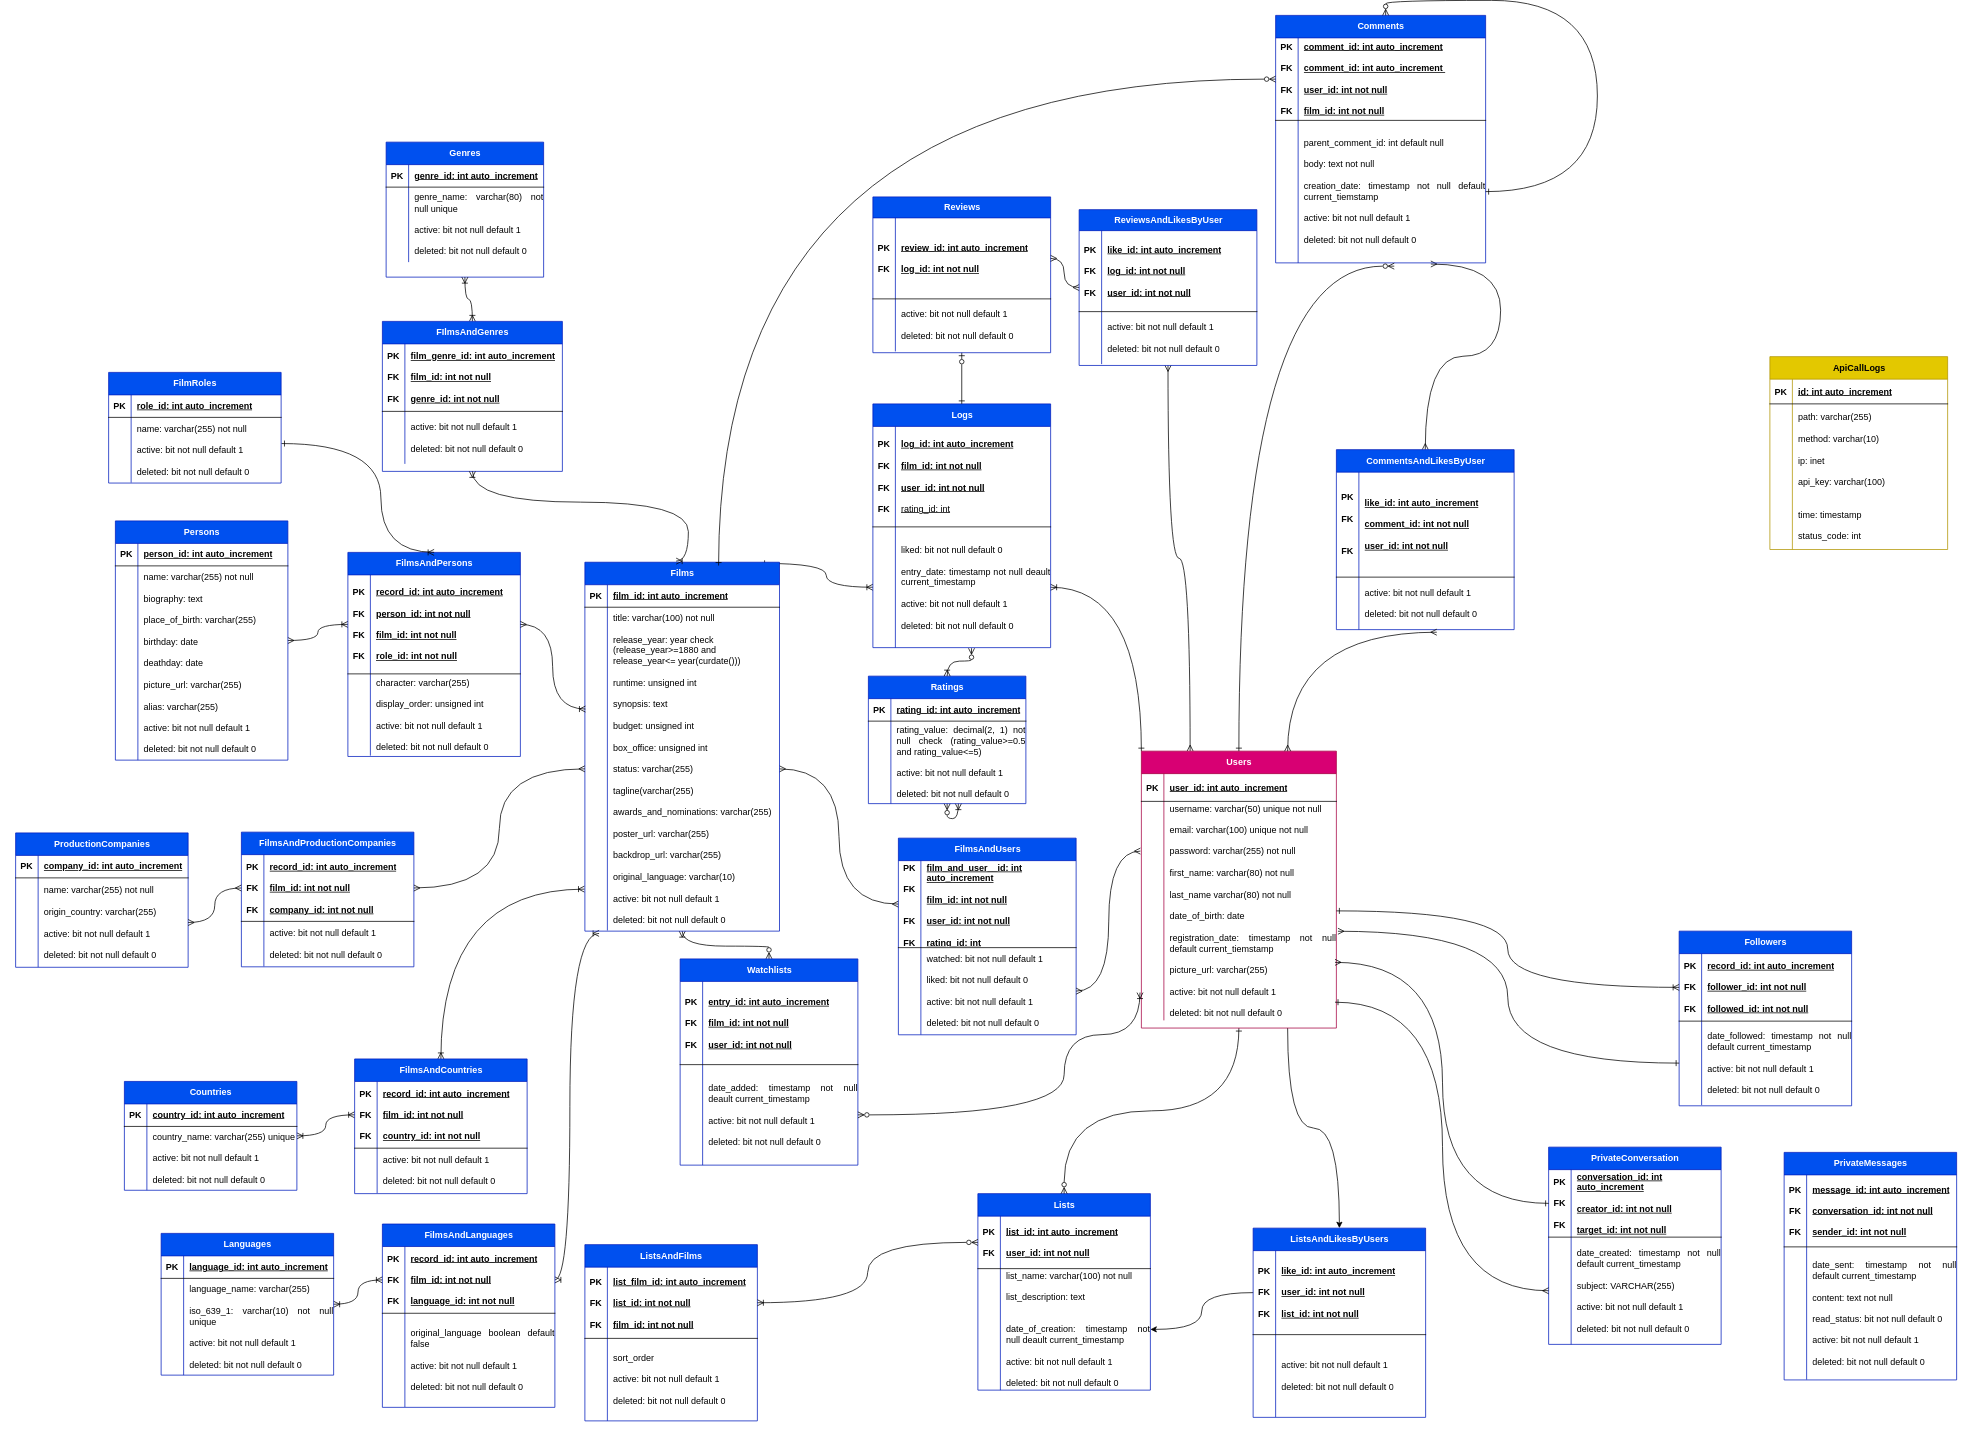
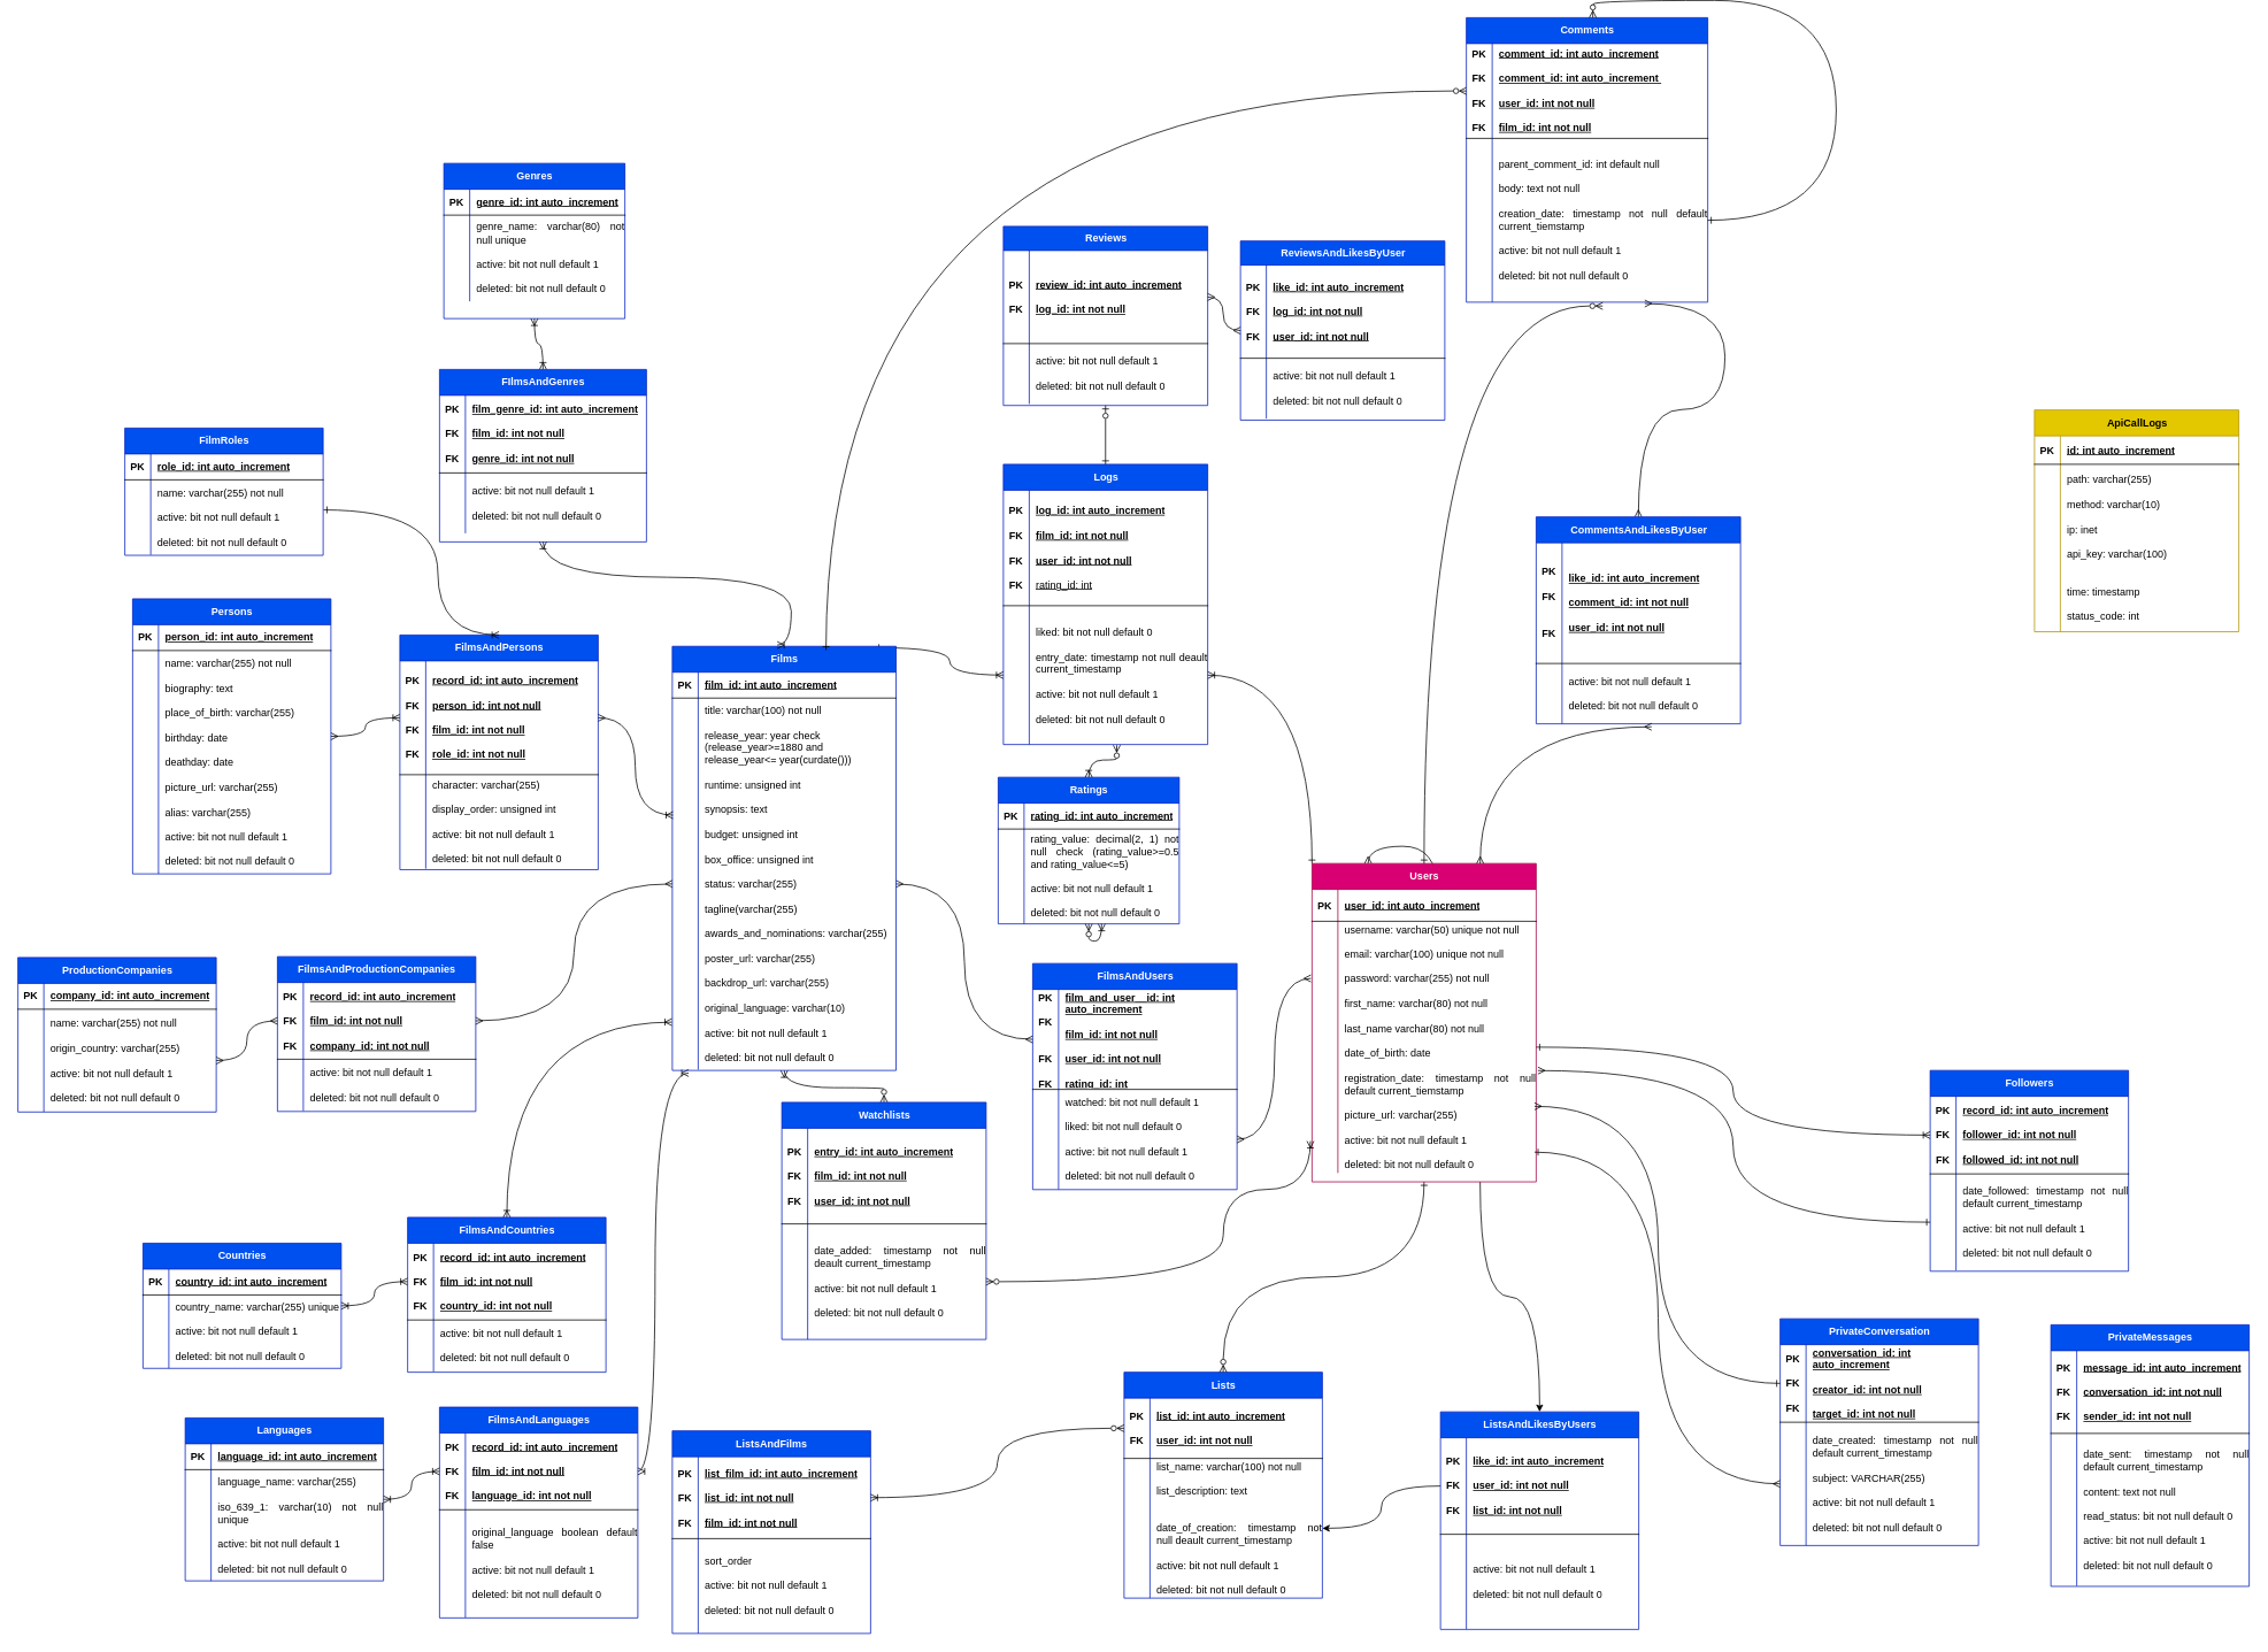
- <mxCell id="65" style="edgeStyle=orthogonalEdgeStyle;rounded=0;orthogonalLoop=1;jettySize=auto;html=1;entryX=0.5;entryY=1;entryDx=0;entryDy=0;exitX=0.25;exitY=0;exitDx=0;exitDy=0;curved=1;endArrow=ERmany;endFill=0;startArrow=ERmany;startFill=0;" parent="1" source="67" target="114" edge="1"><mxGeometry relative="1" as="geometry" /></mxCell>
+ <mxCell id="65" style="edgeStyle=orthogonalEdgeStyle;rounded=0;orthogonalLoop=1;jettySize=auto;html=1;exitX=0.25;exitY=0;exitDx=0;exitDy=0;curved=1;endArrow=ERmany;endFill=0;startArrow=ERmany;startFill=0;" parent="1" source="67" target="70" edge="1"><mxGeometry relative="1" as="geometry" /></mxCell>
